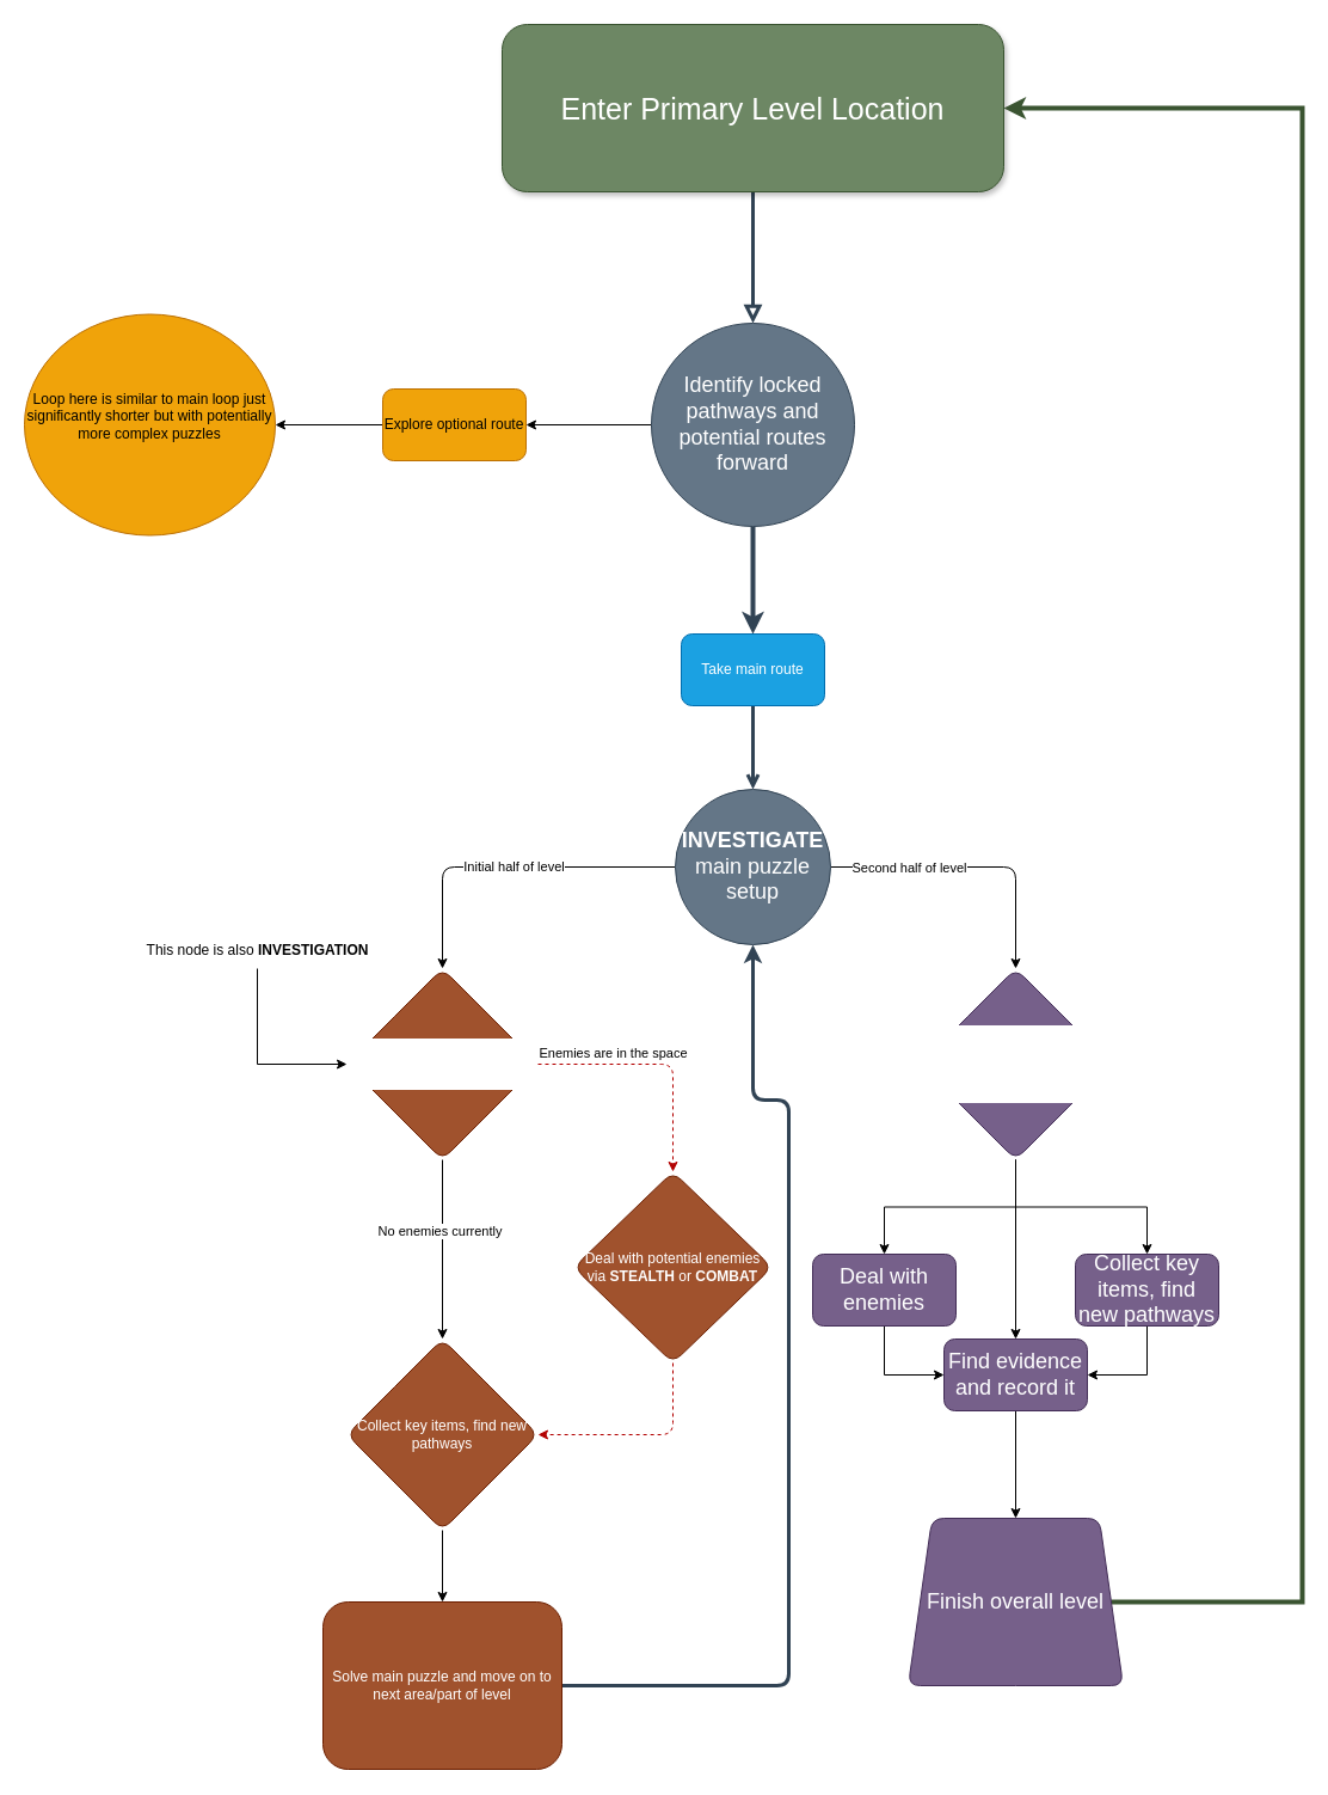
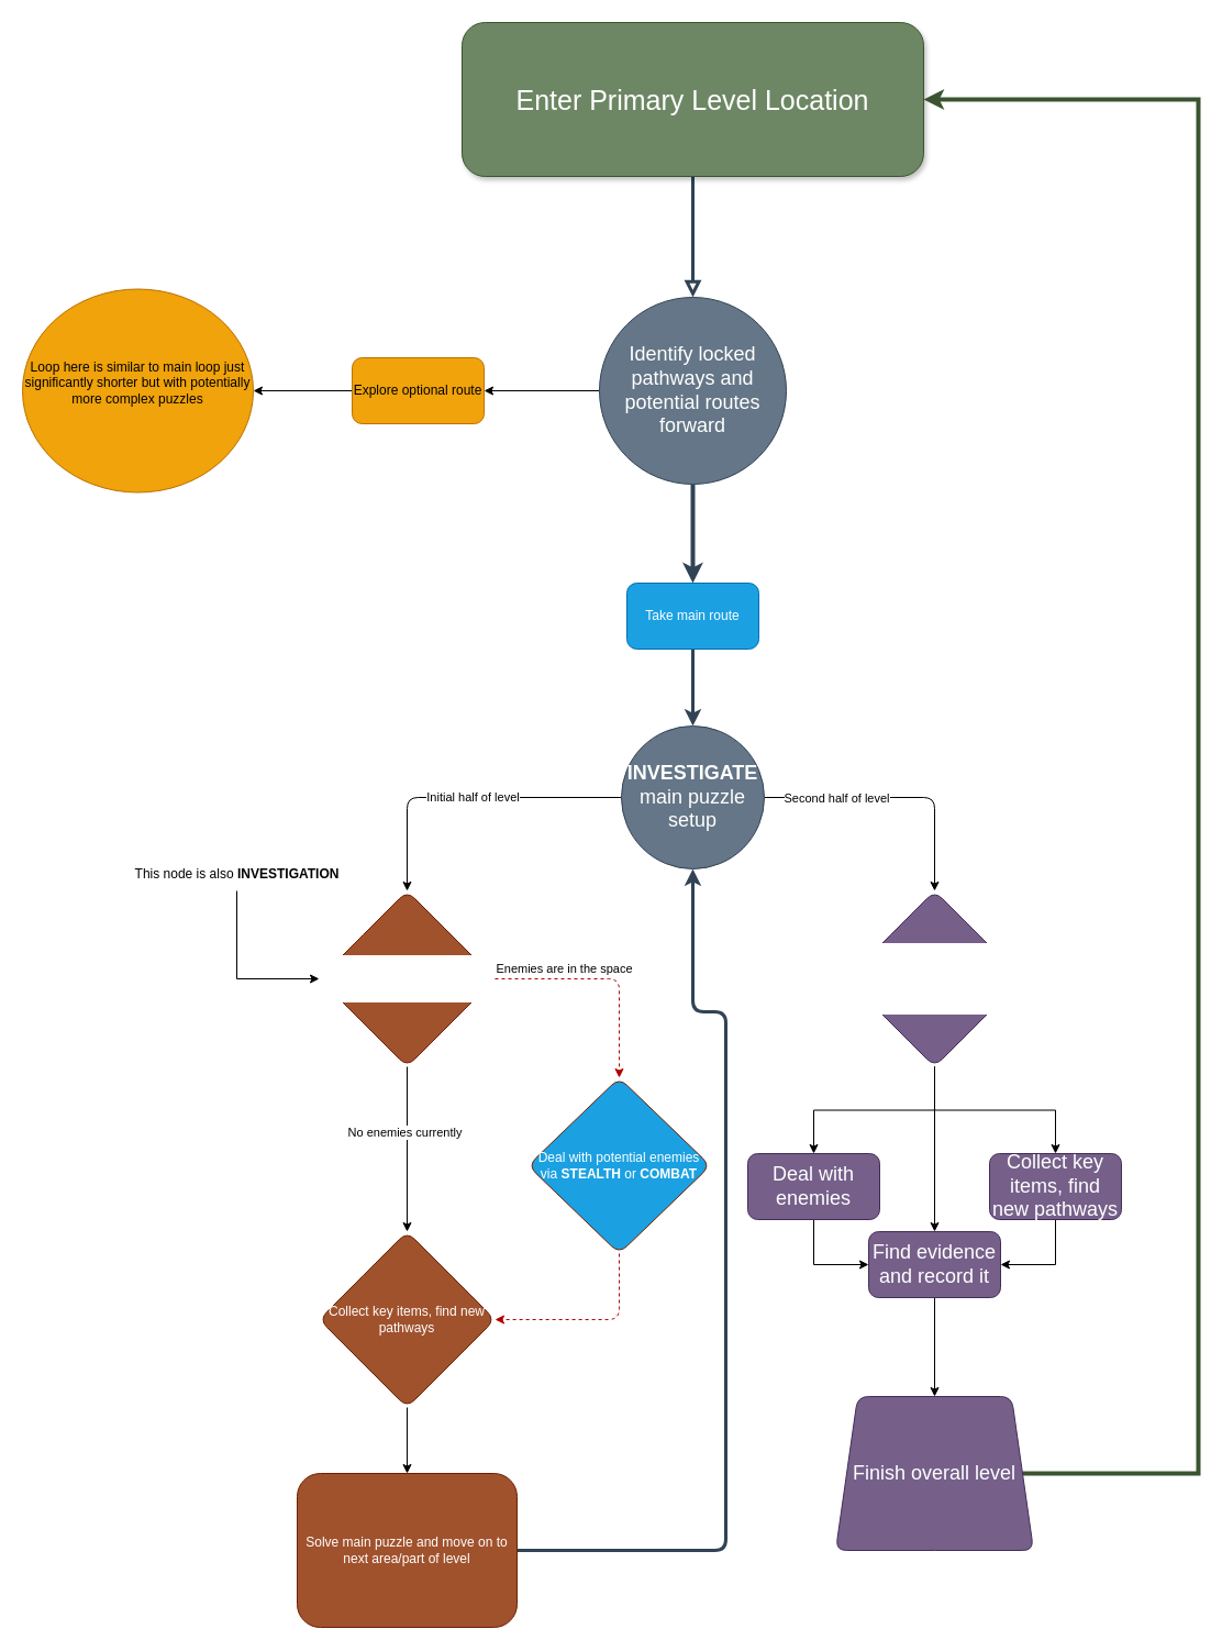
- <mxCell id="9" value="" style="edgeStyle=orthogonalEdgeStyle;rounded=0;orthogonalLoop=1;jettySize=auto;html=1;fillColor=#647687;strokeColor=#314354;strokeWidth=3;endArrow=open;" edge="1" parent="1" source="10" target="14"><mxGeometry relative="1" as="geometry" /></mxCell>
+ <mxCell id="9" value="" style="edgeStyle=orthogonalEdgeStyle;rounded=0;orthogonalLoop=1;jettySize=auto;html=1;fillColor=#647687;strokeColor=#314354;strokeWidth=3;" edge="1" parent="1" source="10" target="14"><mxGeometry relative="1" as="geometry" /></mxCell>
- <mxCell id="22" value="Deal with potential enemies via &lt;b&gt;STEALTH&lt;/b&gt; or &lt;b&gt;COMBAT&lt;/b&gt;" style="rhombus;whiteSpace=wrap;html=1;fillColor=#a0522d;fontColor=#ffffff;strokeColor=#6D1F00;rounded=1;" vertex="1" parent="1"><mxGeometry x="480" y="980" width="166" height="160" as="geometry" /></mxCell>
+ <mxCell id="22" value="Deal with potential enemies via &lt;b&gt;STEALTH&lt;/b&gt; or &lt;b&gt;COMBAT&lt;/b&gt;" style="rhombus;whiteSpace=wrap;html=1;fillColor=#1ba1e2;fontColor=#ffffff;strokeColor=#6D1F00;rounded=1;" vertex="1" parent="1"><mxGeometry x="480" y="980" width="166" height="160" as="geometry" /></mxCell>
